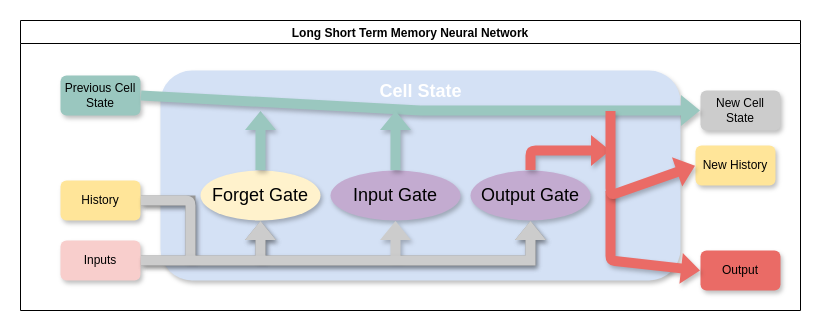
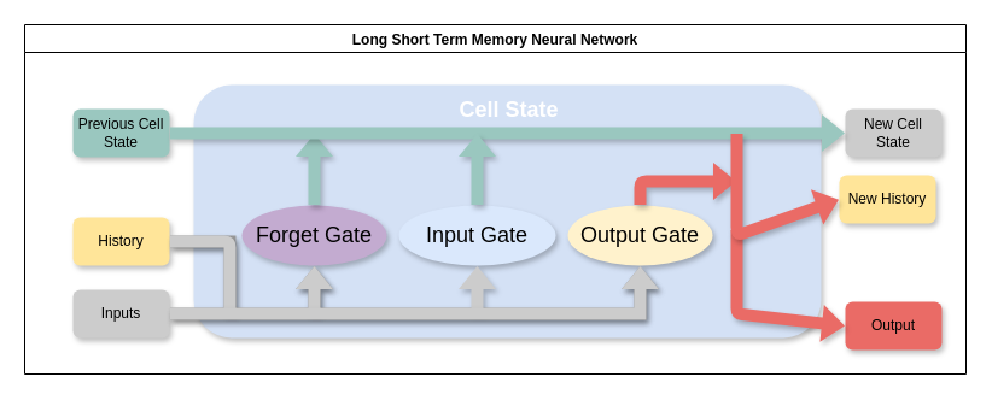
- <mxCell id="9" value="Previous Cell State" style="rounded=1;whiteSpace=wrap;html=1;shadow=1;strokeColor=none;fillColor=#9AC7BF;" parent="2" vertex="1"><mxGeometry x="40" y="55" width="80" height="40" as="geometry" /></mxCell>
+ <mxCell id="9" value="Previous Cell State" style="rounded=1;whiteSpace=wrap;html=1;shadow=1;strokeColor=none;fillColor=#9AC7BF;" parent="2" vertex="1"><mxGeometry x="40" y="70" width="80" height="40" as="geometry" /></mxCell>
- <mxCell id="5" value="Forget Gate" style="ellipse;whiteSpace=wrap;html=1;fontSize=18;shadow=1;fillColor=#fff2cc;strokeColor=none;" parent="2" vertex="1"><mxGeometry x="180" y="150" width="120" height="50" as="geometry" /></mxCell>
+ <mxCell id="5" value="Forget Gate" style="ellipse;whiteSpace=wrap;html=1;fontSize=18;shadow=1;fillColor=#C3ABD0;strokeColor=none;" parent="2" vertex="1"><mxGeometry x="180" y="150" width="120" height="50" as="geometry" /></mxCell>
- <mxCell id="6" value="&lt;font style=&quot;font-size: 18px;&quot;&gt;Input Gate&lt;/font&gt;" style="ellipse;whiteSpace=wrap;html=1;fontSize=18;shadow=1;fillColor=#C3ABD0;strokeColor=none;" parent="2" vertex="1"><mxGeometry x="310" y="150" width="130" height="50" as="geometry" /></mxCell>
+ <mxCell id="6" value="&lt;font style=&quot;font-size: 18px;&quot;&gt;Input Gate&lt;/font&gt;" style="ellipse;whiteSpace=wrap;html=1;fontSize=18;shadow=1;fillColor=#dae8fc;strokeColor=none;" parent="2" vertex="1"><mxGeometry x="310" y="150" width="130" height="50" as="geometry" /></mxCell>
- <mxCell id="7" value="Output Gate" style="ellipse;whiteSpace=wrap;html=1;fontSize=18;shadow=1;fillColor=#C3ABD0;strokeColor=none;" parent="2" vertex="1"><mxGeometry x="450" y="150" width="120" height="50" as="geometry" /></mxCell>
+ <mxCell id="7" value="Output Gate" style="ellipse;whiteSpace=wrap;html=1;fontSize=18;shadow=1;fillColor=#fff2cc;strokeColor=none;" parent="2" vertex="1"><mxGeometry x="450" y="150" width="120" height="50" as="geometry" /></mxCell>
- <mxCell id="4" value="Inputs" style="rounded=1;whiteSpace=wrap;html=1;shadow=1;fillColor=#f8cecc;strokeColor=none;" parent="2" vertex="1"><mxGeometry x="40" y="220" width="80" height="40" as="geometry" /></mxCell>
+ <mxCell id="4" value="Inputs" style="rounded=1;whiteSpace=wrap;html=1;shadow=1;fillColor=#CCCCCC;strokeColor=none;" parent="2" vertex="1"><mxGeometry x="40" y="220" width="80" height="40" as="geometry" /></mxCell>
